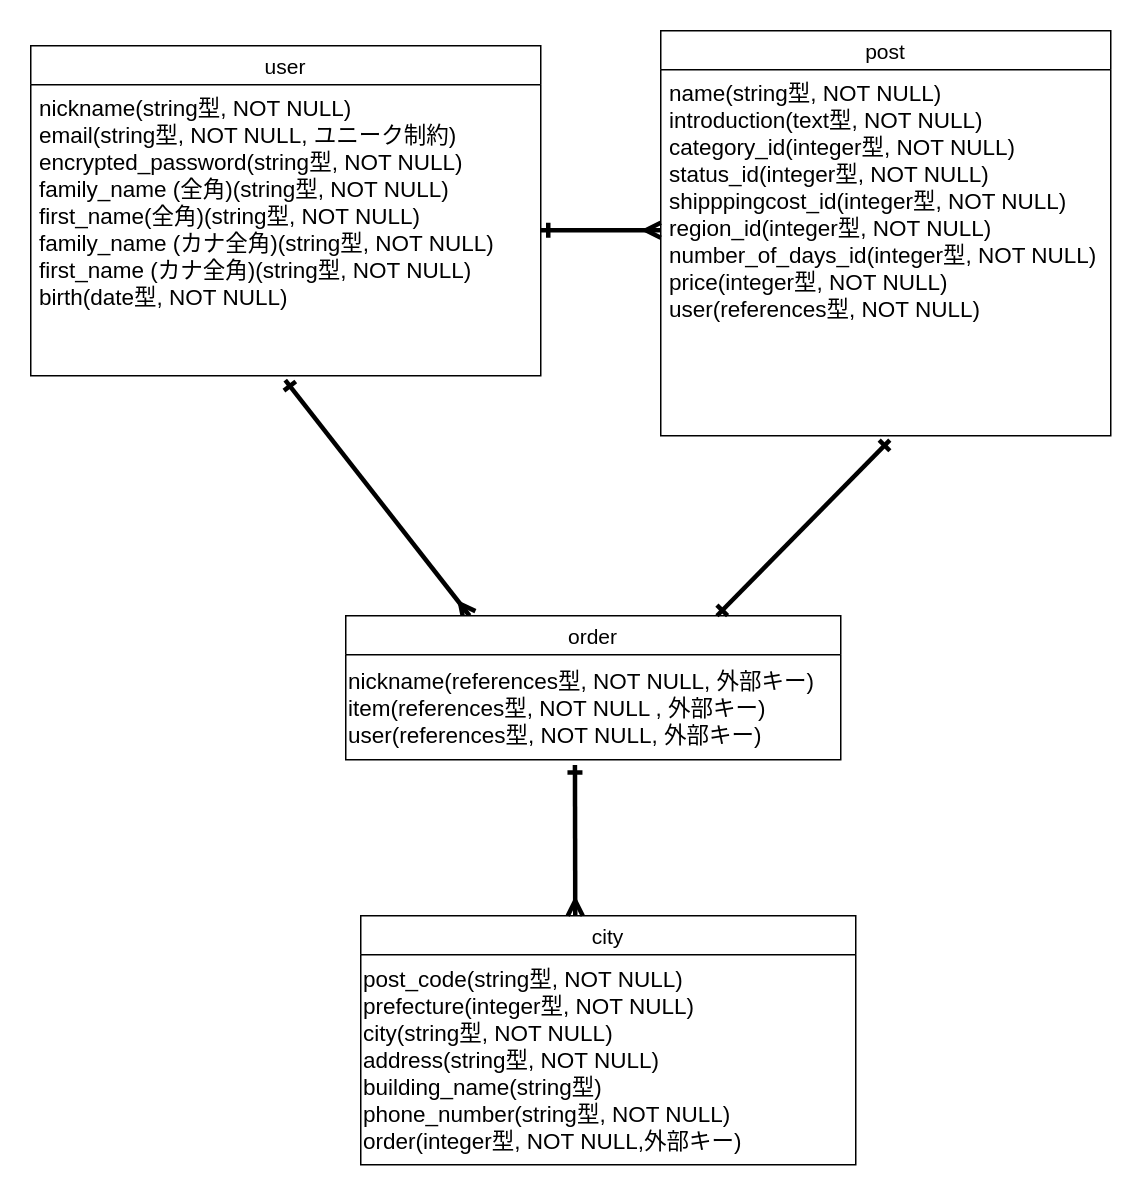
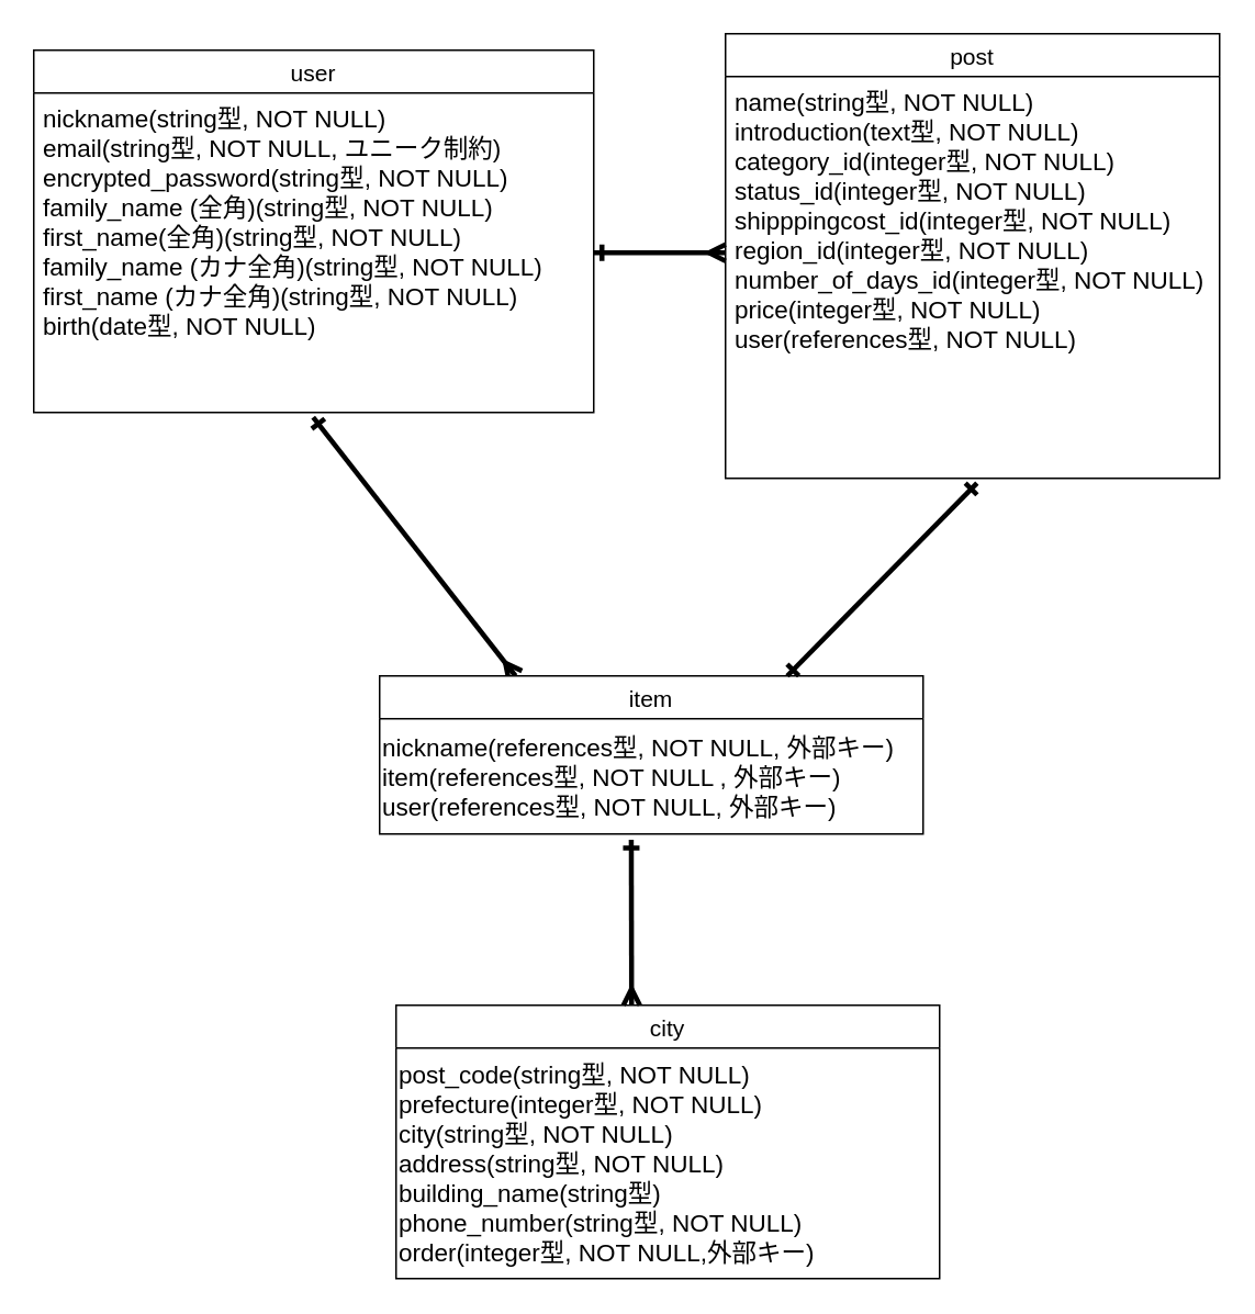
- <mxCell id="7" value="order" style="swimlane;fontStyle=0;childLayout=stackLayout;horizontal=1;startSize=26;horizontalStack=0;resizeParent=1;resizeParentMax=0;resizeLast=0;collapsible=1;marginBottom=0;align=center;fontSize=14;rounded=0;hachureGap=4;strokeColor=default;fontFamily=Helvetica;fontColor=default;swimlaneLine=1;shadow=0;labelBackgroundColor=none;labelBorderColor=none;verticalAlign=middle;" parent="1" vertex="1"><mxGeometry x="230" y="410" width="330" height="96" as="geometry" /></mxCell>
+ <mxCell id="7" value="item" style="swimlane;fontStyle=0;childLayout=stackLayout;horizontal=1;startSize=26;horizontalStack=0;resizeParent=1;resizeParentMax=0;resizeLast=0;collapsible=1;marginBottom=0;align=center;fontSize=14;rounded=0;hachureGap=4;strokeColor=default;fontFamily=Helvetica;fontColor=default;swimlaneLine=1;shadow=0;labelBackgroundColor=none;labelBorderColor=none;verticalAlign=middle;" parent="1" vertex="1"><mxGeometry x="230" y="410" width="330" height="96" as="geometry" /></mxCell>
